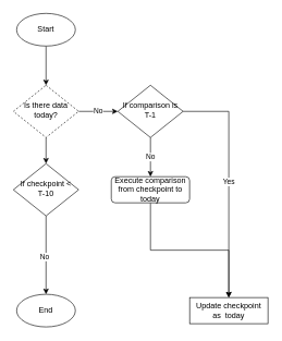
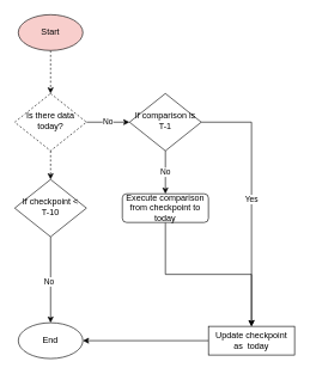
- <mxCell id="6" value="Start" style="ellipse;whiteSpace=wrap;html=1;" vertex="1" parent="1"><mxGeometry x="25" y="20" width="90" height="50" as="geometry" /></mxCell>
+ <mxCell id="6" value="Start" style="ellipse;whiteSpace=wrap;html=1;fillColor=#f8cecc;" vertex="1" parent="1"><mxGeometry x="25" y="20" width="90" height="50" as="geometry" /></mxCell>
- <mxCell id="5" style="edgeStyle=orthogonalEdgeStyle;rounded=0;orthogonalLoop=1;jettySize=auto;html=1;entryX=0.5;entryY=0;entryDx=0;entryDy=0;" edge="1" parent="1" source="6" target="4"><mxGeometry relative="1" as="geometry"><mxPoint x="70" y="110" as="targetPoint" /></mxGeometry></mxCell>
+ <mxCell id="5" style="edgeStyle=orthogonalEdgeStyle;rounded=0;orthogonalLoop=1;jettySize=auto;html=1;entryX=0.5;entryY=0;entryDx=0;entryDy=0;dashed=1;" edge="1" parent="1" source="6" target="4"><mxGeometry relative="1" as="geometry"><mxPoint x="70" y="110" as="targetPoint" /></mxGeometry></mxCell>
- <mxCell id="3" style="edgeStyle=orthogonalEdgeStyle;rounded=0;orthogonalLoop=1;jettySize=auto;html=1;entryX=0.5;entryY=0;entryDx=0;entryDy=0;" edge="1" parent="1" source="4" target="17"><mxGeometry relative="1" as="geometry" /></mxCell>
+ <mxCell id="3" style="edgeStyle=orthogonalEdgeStyle;rounded=0;orthogonalLoop=1;jettySize=auto;html=1;entryX=0.5;entryY=0;entryDx=0;entryDy=0;dashed=1;" edge="1" parent="1" source="4" target="17"><mxGeometry relative="1" as="geometry" /></mxCell>
+ <mxCell id="11" style="edgeStyle=orthogonalEdgeStyle;rounded=0;orthogonalLoop=1;jettySize=auto;html=1;entryX=1;entryY=0.5;entryDx=0;entryDy=0;" edge="1" parent="1" source="12" target="7"><mxGeometry relative="1" as="geometry" /></mxCell>
